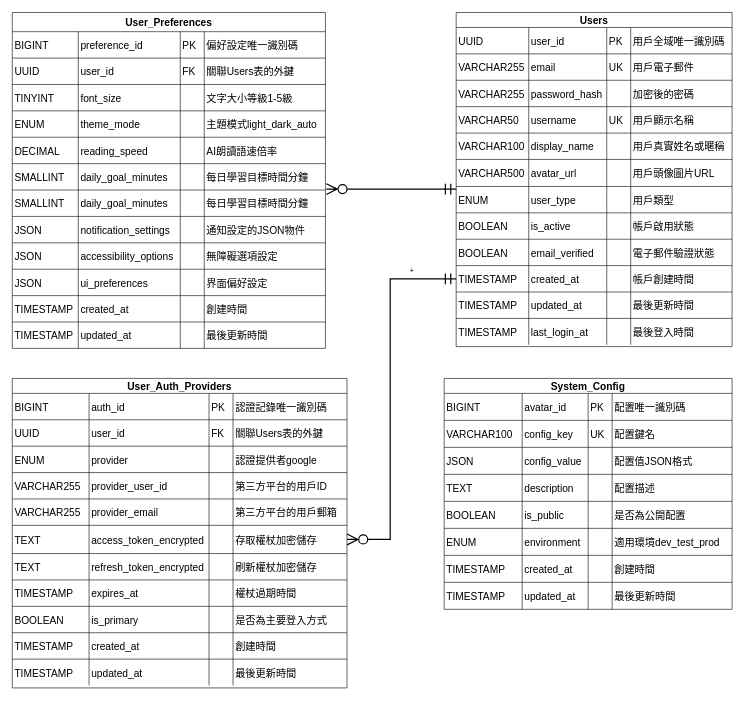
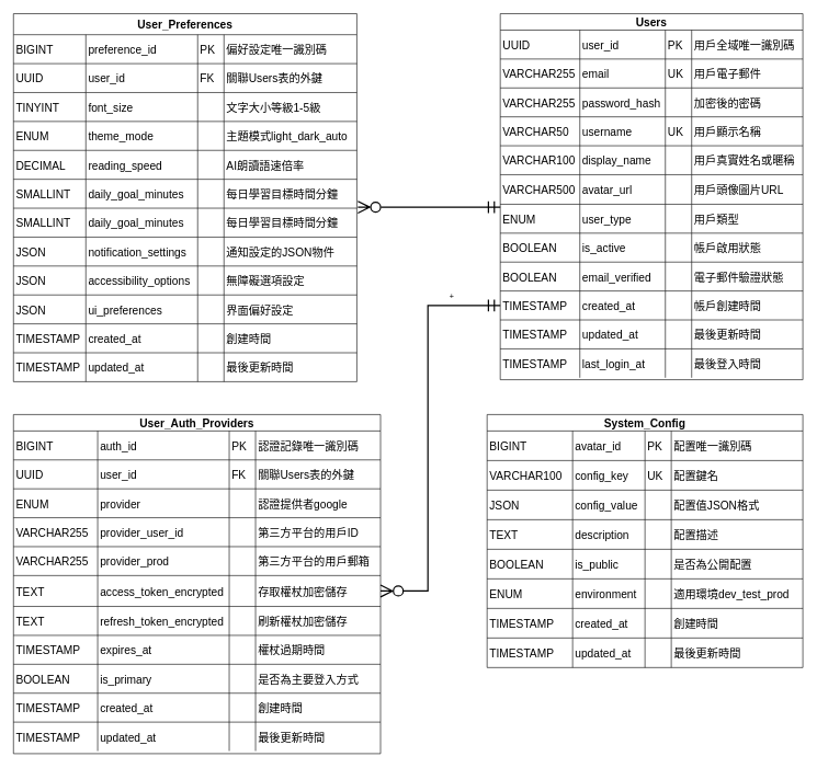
- <mxCell id="147" value="provider_email" style="shape=partialRectangle;connectable=0;fillColor=none;top=0;left=0;bottom=0;right=0;align=left;spacingLeft=2;overflow=hidden;fontSize=17;" parent="145" vertex="1"><mxGeometry x="128" width="200" height="44" as="geometry"><mxRectangle width="200" height="44" as="alternateBounds" /></mxGeometry></mxCell>
+ <mxCell id="147" value="provider_prod" style="shape=partialRectangle;connectable=0;fillColor=none;top=0;left=0;bottom=0;right=0;align=left;spacingLeft=2;overflow=hidden;fontSize=17;" parent="145" vertex="1"><mxGeometry x="128" width="200" height="44" as="geometry"><mxRectangle width="200" height="44" as="alternateBounds" /></mxGeometry></mxCell>
